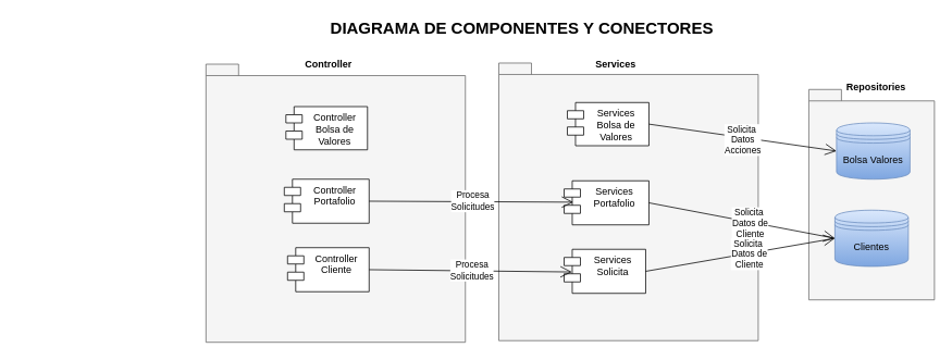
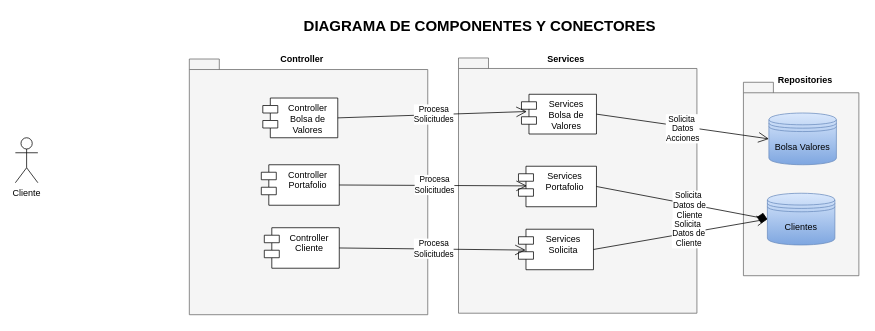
+ <mxCell id="23" value="" style="endArrow=open;endFill=1;endSize=12;html=1;rounded=0;entryX=0.072;entryY=0.434;entryDx=0;entryDy=0;entryPerimeter=0;exitX=1;exitY=0.5;exitDx=0;exitDy=0;" parent="1" source="21" target="6" edge="1"><mxGeometry width="160" relative="1" as="geometry"><mxPoint x="501" y="224" as="sourcePoint" /><mxPoint x="568" y="124" as="targetPoint" /></mxGeometry></mxCell>
+ <mxCell id="24" value="Procesa&lt;br&gt;Solicitudes" style="edgeLabel;html=1;align=center;verticalAlign=middle;resizable=0;points=[];" parent="23" connectable="0" vertex="1"><mxGeometry x="0.014" relative="1" as="geometry"><mxPoint y="-1" as="offset" /></mxGeometry></mxCell>
+ <mxCell id="8" value="Cliente&lt;br&gt;" style="shape=umlActor;verticalLabelPosition=bottom;verticalAlign=top;html=1;" parent="1" vertex="1"><mxGeometry x="20" y="183" width="30" height="60" as="geometry" /></mxCell>
- <mxCell id="25" value="" style="endArrow=open;endFill=1;endSize=12;html=1;rounded=0;entryX=0;entryY=0.5;entryDx=0;entryDy=0;exitX=1;exitY=0.5;exitDx=0;exitDy=0;" parent="1" source="5" target="17" edge="1"><mxGeometry width="160" relative="1" as="geometry"><mxPoint x="801" y="342" as="sourcePoint" /><mxPoint x="1033" y="302" as="targetPoint" /></mxGeometry></mxCell>
+ <mxCell id="25" value="" style="endArrow=diamond;endFill=1;endSize=12;html=1;rounded=0;entryX=0;entryY=0.5;entryDx=0;entryDy=0;exitX=1;exitY=0.5;exitDx=0;exitDy=0;" parent="1" source="5" target="17" edge="1"><mxGeometry width="160" relative="1" as="geometry"><mxPoint x="801" y="342" as="sourcePoint" /><mxPoint x="1033" y="302" as="targetPoint" /></mxGeometry></mxCell>
